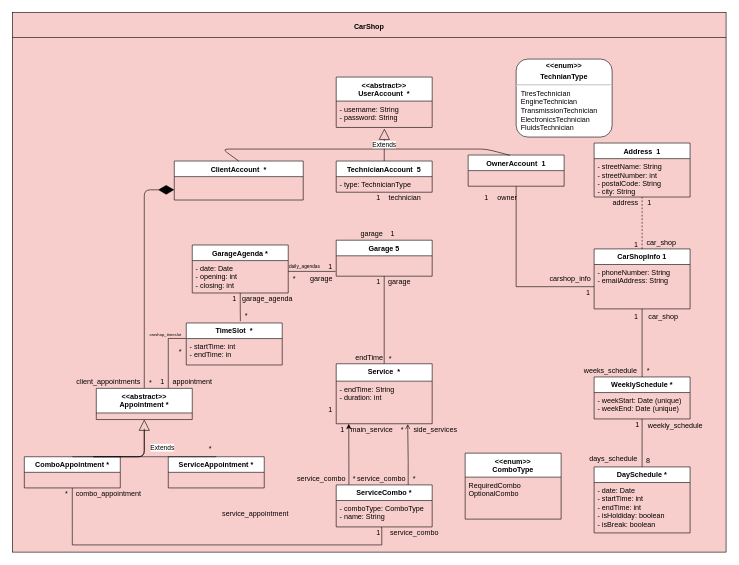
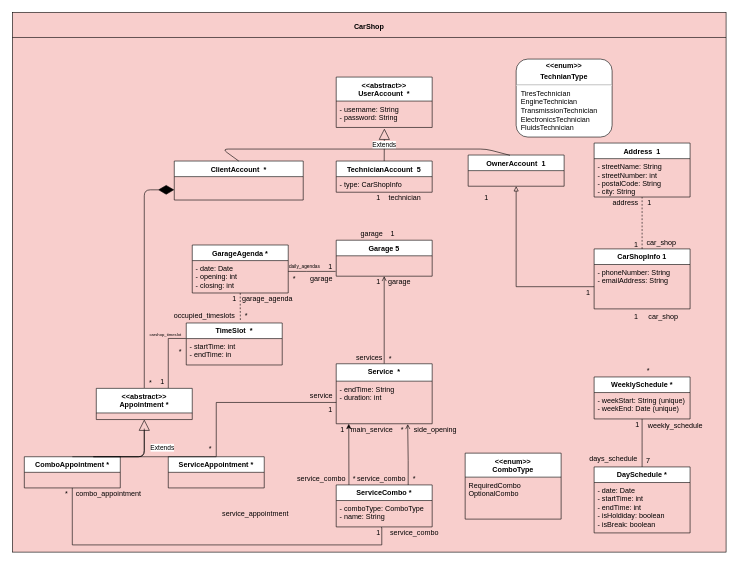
- <mxCell id="7" value="- type: TechnicianType" style="text;strokeColor=none;fillColor=none;align=left;verticalAlign=top;spacingLeft=4;spacingRight=4;overflow=hidden;rotatable=0;points=[[0,0.5],[1,0.5]];portConstraint=eastwest;" parent="6" vertex="1"><mxGeometry y="26" width="160" height="26" as="geometry" /></mxCell>
+ <mxCell id="7" value="- type: CarShopInfo" style="text;strokeColor=none;fillColor=none;align=left;verticalAlign=top;spacingLeft=4;spacingRight=4;overflow=hidden;rotatable=0;points=[[0,0.5],[1,0.5]];portConstraint=eastwest;" parent="6" vertex="1"><mxGeometry y="26" width="160" height="26" as="geometry" /></mxCell>
- <mxCell id="32" style="edgeStyle=orthogonalEdgeStyle;rounded=0;orthogonalLoop=1;jettySize=auto;html=1;entryX=0.5;entryY=1;entryDx=0;entryDy=0;endArrow=none;endFill=0;exitX=0;exitY=0.5;exitDx=0;exitDy=0;" parent="1" source="24" target="5" edge="1"><mxGeometry relative="1" as="geometry"><mxPoint x="820" y="478" as="targetPoint" /><mxPoint x="960" y="478" as="sourcePoint" /></mxGeometry></mxCell>
+ <mxCell id="32" style="edgeStyle=orthogonalEdgeStyle;rounded=0;orthogonalLoop=1;jettySize=auto;html=1;entryX=0.5;entryY=1;entryDx=0;entryDy=0;endArrow=block;endFill=0;exitX=0;exitY=0.5;exitDx=0;exitDy=0;" parent="1" source="24" target="5" edge="1"><mxGeometry relative="1" as="geometry"><mxPoint x="820" y="478" as="targetPoint" /><mxPoint x="960" y="478" as="sourcePoint" /></mxGeometry></mxCell>
- <mxCell id="99" value="owner" style="text;html=1;align=center;verticalAlign=middle;resizable=0;points=[];autosize=1;" parent="1" vertex="1"><mxGeometry x="820" y="320" width="50" height="20" as="geometry" /></mxCell>
- <mxCell id="100" value="carshop_info" style="text;html=1;align=center;verticalAlign=middle;resizable=0;points=[];autosize=1;" parent="1" vertex="1"><mxGeometry x="910" y="454" width="80" height="20" as="geometry" /></mxCell>
- <mxCell id="10" style="edgeStyle=orthogonalEdgeStyle;rounded=0;orthogonalLoop=1;jettySize=auto;html=1;entryX=0.5;entryY=1;entryDx=0;entryDy=0;endArrow=none;endFill=0;" parent="1" source="12" target="17" edge="1"><mxGeometry relative="1" as="geometry"><mxPoint x="640" y="486.91" as="targetPoint" /></mxGeometry></mxCell>
+ <mxCell id="10" style="edgeStyle=orthogonalEdgeStyle;rounded=0;orthogonalLoop=1;jettySize=auto;html=1;entryX=0.5;entryY=1;entryDx=0;entryDy=0;endArrow=open;endFill=0;" parent="1" source="12" target="17" edge="1"><mxGeometry relative="1" as="geometry"><mxPoint x="640" y="486.91" as="targetPoint" /></mxGeometry></mxCell>
- <mxCell id="56" style="edgeStyle=orthogonalEdgeStyle;rounded=0;orthogonalLoop=1;jettySize=auto;html=1;entryX=0.564;entryY=-0.043;entryDx=0;entryDy=0;entryPerimeter=0;endArrow=none;endFill=0;" parent="1" source="57" target="54" edge="1"><mxGeometry relative="1" as="geometry" /></mxCell>
+ <mxCell id="56" style="edgeStyle=orthogonalEdgeStyle;rounded=0;orthogonalLoop=1;jettySize=auto;html=1;entryX=0.564;entryY=-0.043;entryDx=0;entryDy=0;entryPerimeter=0;endArrow=none;endFill=0;dashed=1;" parent="1" source="57" target="54" edge="1"><mxGeometry relative="1" as="geometry" /></mxCell>
+ <mxCell id="85" value="occupied_timeslots" style="text;html=1;align=center;verticalAlign=middle;resizable=0;points=[];autosize=1;" parent="1" vertex="1"><mxGeometry x="280" y="516" width="120" height="20" as="geometry" /></mxCell>
- <mxCell id="19" style="edgeStyle=orthogonalEdgeStyle;rounded=0;orthogonalLoop=1;jettySize=auto;html=1;entryX=0.5;entryY=1;entryDx=0;entryDy=0;endArrow=none;endFill=0;" parent="1" source="20" target="23" edge="1"><mxGeometry relative="1" as="geometry" /></mxCell>
- <mxCell id="96" value="endTime" style="text;html=1;align=center;verticalAlign=middle;resizable=0;points=[];autosize=1;" parent="1" vertex="1"><mxGeometry x="585" y="586" width="60" height="20" as="geometry" /></mxCell>
+ <mxCell id="96" value="services" style="text;html=1;align=center;verticalAlign=middle;resizable=0;points=[];autosize=1;" parent="1" vertex="1"><mxGeometry x="585" y="586" width="60" height="20" as="geometry" /></mxCell>
- <mxCell id="92" value="weeks_schedule" style="text;html=1;align=center;verticalAlign=middle;resizable=0;points=[];autosize=1;" parent="1" vertex="1"><mxGeometry x="967" y="608" width="100" height="20" as="geometry" /></mxCell>
- <mxCell id="82" value="appointment" style="text;html=1;align=center;verticalAlign=middle;resizable=0;points=[];autosize=1;" parent="1" vertex="1"><mxGeometry x="280" y="626" width="80" height="20" as="geometry" /></mxCell>
- <mxCell id="81" value="client_appointments" style="text;html=1;align=center;verticalAlign=middle;resizable=0;points=[];autosize=1;" parent="1" vertex="1"><mxGeometry x="120" y="627" width="120" height="20" as="geometry" /></mxCell>
+ <mxCell id="89" value="service" style="text;html=1;align=center;verticalAlign=middle;resizable=0;points=[];autosize=1;" parent="1" vertex="1"><mxGeometry x="510" y="650" width="50" height="20" as="geometry" /></mxCell>
- <mxCell id="21" value="- weekStart: Date (unique)&#10;- weekEnd: Date (unique)" style="text;strokeColor=none;fillColor=none;align=left;verticalAlign=top;spacingLeft=4;spacingRight=4;overflow=hidden;rotatable=0;points=[[0,0.5],[1,0.5]];portConstraint=eastwest;" parent="20" vertex="1"><mxGeometry y="26" width="160" height="44" as="geometry" /></mxCell>
+ <mxCell id="21" value="- weekStart: String (unique)&#10;- weekEnd: Date (unique)" style="text;strokeColor=none;fillColor=none;align=left;verticalAlign=top;spacingLeft=4;spacingRight=4;overflow=hidden;rotatable=0;points=[[0,0.5],[1,0.5]];portConstraint=eastwest;" parent="20" vertex="1"><mxGeometry y="26" width="160" height="44" as="geometry" /></mxCell>
+ <mxCell id="41" style="edgeStyle=orthogonalEdgeStyle;rounded=0;orthogonalLoop=1;jettySize=auto;html=1;entryX=0;entryY=0.5;entryDx=0;entryDy=0;endArrow=none;endFill=0;" parent="1" source="42" target="13" edge="1"><mxGeometry relative="1" as="geometry" /></mxCell>
- <mxCell id="39" value="side_services" style="text;html=1;align=center;verticalAlign=middle;resizable=0;points=[];autosize=1;" parent="1" vertex="1"><mxGeometry x="680" y="706" width="90" height="20" as="geometry" /></mxCell>
+ <mxCell id="39" value="side_opening" style="text;html=1;align=center;verticalAlign=middle;resizable=0;points=[];autosize=1;" parent="1" vertex="1"><mxGeometry x="680" y="706" width="90" height="20" as="geometry" /></mxCell>
- <mxCell id="49" value="8" style="text;html=1;align=center;verticalAlign=middle;resizable=0;points=[];autosize=1;" parent="1" vertex="1"><mxGeometry x="1070" y="758" width="20" height="20" as="geometry" /></mxCell>
+ <mxCell id="49" value="7" style="text;html=1;align=center;verticalAlign=middle;resizable=0;points=[];autosize=1;" parent="1" vertex="1"><mxGeometry x="1070" y="758" width="20" height="20" as="geometry" /></mxCell>
